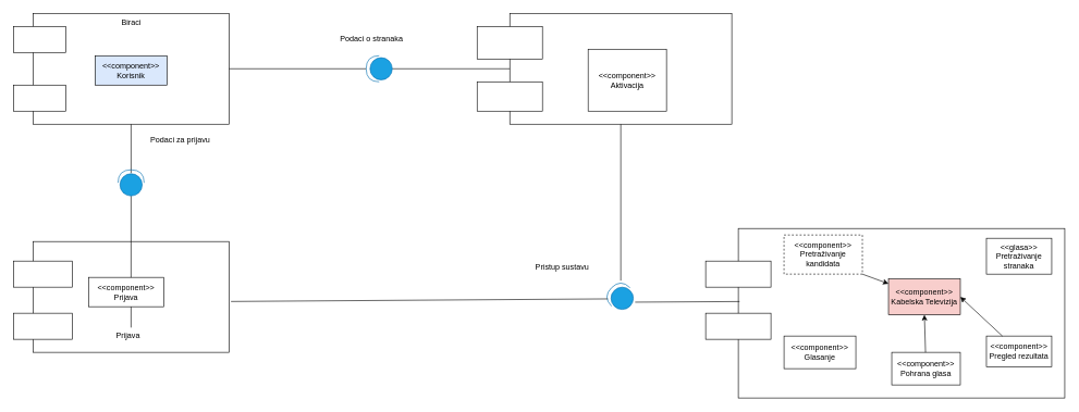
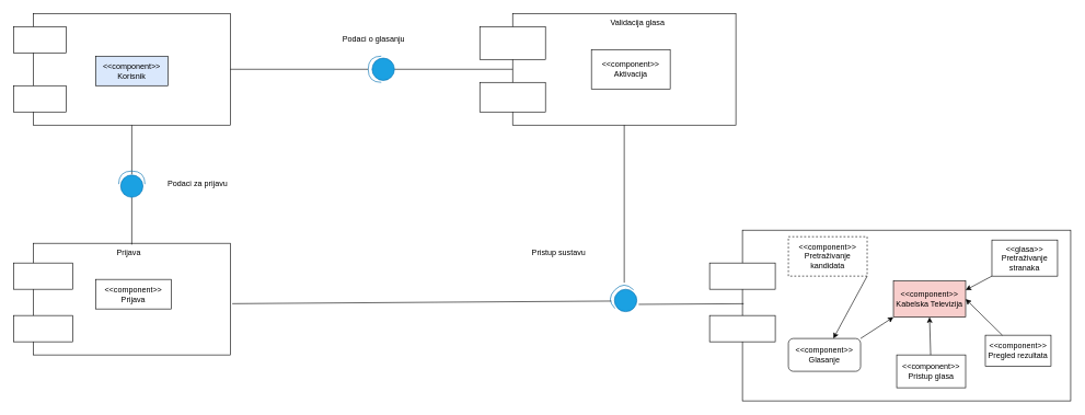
- <mxCell id="6" value="Biraci" style="text;html=1;align=center;verticalAlign=middle;resizable=0;points=[];autosize=1;strokeColor=none;fillColor=none;" parent="1" vertex="1"><mxGeometry x="175" y="20" width="50" height="30" as="geometry" /></mxCell>
+ <mxCell id="21" value="&lt;blockquote style=&quot;margin: 0 0 0 40px; border: none; padding: 0px;&quot;&gt;Validacija glasa&lt;/blockquote&gt;" style="text;html=1;align=center;verticalAlign=middle;resizable=0;points=[];autosize=1;strokeColor=none;fillColor=none;" parent="1" vertex="1"><mxGeometry x="875" y="20" width="150" height="30" as="geometry" /></mxCell>
- <mxCell id="22" value="Podaci o stranaka" style="text;html=1;align=center;verticalAlign=middle;resizable=0;points=[];autosize=1;strokeColor=none;fillColor=none;" parent="1" vertex="1"><mxGeometry x="507.5" y="45" width="120" height="30" as="geometry" /></mxCell>
+ <mxCell id="22" value="Podaci o glasanju" style="text;html=1;align=center;verticalAlign=middle;resizable=0;points=[];autosize=1;strokeColor=none;fillColor=none;" parent="1" vertex="1"><mxGeometry x="507.5" y="45" width="120" height="30" as="geometry" /></mxCell>
- <mxCell id="19" value="&amp;lt;&amp;lt;component&amp;gt;&amp;gt;&lt;br&gt;Aktivacija" style="rounded=0;whiteSpace=wrap;html=1;" parent="1" vertex="1"><mxGeometry x="900" y="75" width="120" height="95" as="geometry" /></mxCell>
+ <mxCell id="19" value="&amp;lt;&amp;lt;component&amp;gt;&amp;gt;&lt;br&gt;Aktivacija" style="rounded=0;whiteSpace=wrap;html=1;" parent="1" vertex="1"><mxGeometry x="900" y="75" width="120" height="60" as="geometry" /></mxCell>
- <mxCell id="10" value="Podaci za prijavu" style="text;html=1;align=center;verticalAlign=middle;resizable=0;points=[];autosize=1;strokeColor=none;fillColor=none;" parent="1" vertex="1"><mxGeometry x="220" y="200" width="110" height="30" as="geometry" /></mxCell>
+ <mxCell id="10" value="Podaci za prijavu" style="text;html=1;align=center;verticalAlign=middle;resizable=0;points=[];autosize=1;strokeColor=none;fillColor=none;" parent="1" vertex="1"><mxGeometry x="245" y="265" width="110" height="30" as="geometry" /></mxCell>
- <mxCell id="27" value="Pristup sustavu" style="text;html=1;align=center;verticalAlign=middle;resizable=0;points=[];autosize=1;strokeColor=none;fillColor=none;" parent="1" vertex="1"><mxGeometry x="805" y="395" width="110" height="30" as="geometry" /></mxCell>
+ <mxCell id="27" value="Pristup sustavu" style="text;html=1;align=center;verticalAlign=middle;resizable=0;points=[];autosize=1;strokeColor=none;fillColor=none;" parent="1" vertex="1"><mxGeometry x="795" y="370" width="110" height="30" as="geometry" /></mxCell>
- <mxCell id="38" value="" style="endArrow=classic;html=1;rounded=0;exitX=1;exitY=1;exitDx=0;exitDy=0;" parent="1" source="37" target="32" edge="1"><mxGeometry width="50" height="50" relative="1" as="geometry"><mxPoint x="1020" y="410" as="sourcePoint" /><mxPoint x="1070" y="360" as="targetPoint" /></mxGeometry></mxCell>
+ <mxCell id="38" value="" style="endArrow=classic;html=1;rounded=0;exitX=1;exitY=1;exitDx=0;exitDy=0;" parent="1" source="37" target="36" edge="1"><mxGeometry width="50" height="50" relative="1" as="geometry"><mxPoint x="1020" y="410" as="sourcePoint" /><mxPoint x="1070" y="360" as="targetPoint" /></mxGeometry></mxCell>
+ <mxCell id="41" value="" style="endArrow=classic;html=1;rounded=0;exitX=0;exitY=1;exitDx=0;exitDy=0;entryX=1;entryY=0.25;entryDx=0;entryDy=0;" parent="1" source="33" target="32" edge="1"><mxGeometry width="50" height="50" relative="1" as="geometry"><mxPoint x="1020" y="410" as="sourcePoint" /><mxPoint x="1070" y="360" as="targetPoint" /></mxGeometry></mxCell>
- <mxCell id="13" value="&amp;lt;&amp;lt;component&amp;gt;&amp;gt;&lt;br&gt;Prijava" style="rounded=0;whiteSpace=wrap;html=1;" parent="1" vertex="1"><mxGeometry x="135" y="425" width="115" height="45" as="geometry" /></mxCell>
+ <mxCell id="13" value="&amp;lt;&amp;lt;component&amp;gt;&amp;gt;&lt;br&gt;Prijava" style="rounded=0;whiteSpace=wrap;html=1;" parent="1" vertex="1"><mxGeometry x="145" y="425" width="115" height="45" as="geometry" /></mxCell>
+ <mxCell id="39" value="" style="endArrow=classic;html=1;rounded=0;exitX=1;exitY=0;exitDx=0;exitDy=0;entryX=0;entryY=1;entryDx=0;entryDy=0;" parent="1" source="36" target="32" edge="1"><mxGeometry width="50" height="50" relative="1" as="geometry"><mxPoint x="1020" y="410" as="sourcePoint" /><mxPoint x="1070" y="360" as="targetPoint" /></mxGeometry></mxCell>
- <mxCell id="20" value="Prijava" style="text;html=1;align=center;verticalAlign=middle;resizable=0;points=[];autosize=1;strokeColor=none;fillColor=none;" parent="1" vertex="1"><mxGeometry x="165" y="500" width="60" height="30" as="geometry" /></mxCell>
+ <mxCell id="20" value="Prijava" style="text;html=1;align=center;verticalAlign=middle;resizable=0;points=[];autosize=1;strokeColor=none;fillColor=none;" parent="1" vertex="1"><mxGeometry x="165" y="370" width="60" height="30" as="geometry" /></mxCell>
- <mxCell id="36" value="&amp;lt;&amp;lt;component&amp;gt;&amp;gt;&lt;br&gt;Glasanje" style="rounded=0;whiteSpace=wrap;html=1;" parent="1" vertex="1"><mxGeometry x="1200" y="515" width="110" height="50" as="geometry" /></mxCell>
+ <mxCell id="36" value="&amp;lt;&amp;lt;component&amp;gt;&amp;gt;&lt;br&gt;Glasanje" style="whiteSpace=wrap;html=1;rounded=1;" parent="1" vertex="1"><mxGeometry x="1200" y="515" width="110" height="50" as="geometry" /></mxCell>
- <mxCell id="34" value="&amp;lt;&amp;lt;component&amp;gt;&amp;gt;&lt;br&gt;Pregled rezultata" style="rounded=0;whiteSpace=wrap;html=1;" parent="1" vertex="1"><mxGeometry x="1510" y="515" width="100" height="47.5" as="geometry" /></mxCell>
+ <mxCell id="34" value="&amp;lt;&amp;lt;component&amp;gt;&amp;gt;&lt;br&gt;Pregled rezultata" style="rounded=0;whiteSpace=wrap;html=1;" parent="1" vertex="1"><mxGeometry x="1500" y="510" width="100" height="47.5" as="geometry" /></mxCell>
- <mxCell id="35" value="&amp;lt;&amp;lt;component&amp;gt;&amp;gt;&lt;br&gt;Pohrana glasa" style="rounded=0;whiteSpace=wrap;html=1;" parent="1" vertex="1"><mxGeometry x="1365" y="540" width="105" height="50" as="geometry" /></mxCell>
+ <mxCell id="35" value="&amp;lt;&amp;lt;component&amp;gt;&amp;gt;&lt;br&gt;Pristup glasa" style="rounded=0;whiteSpace=wrap;html=1;" parent="1" vertex="1"><mxGeometry x="1365" y="540" width="105" height="50" as="geometry" /></mxCell>
